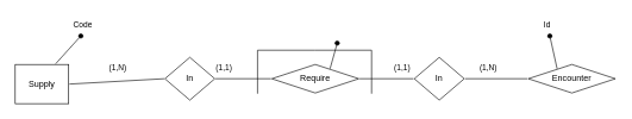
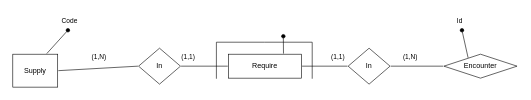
- <mxCell id="4" value="Require" style="rhombus;whiteSpace=wrap;html=1;align=center;perimeterSpacing=1;strokeWidth=1;strokeColor=light-dark(#000000,#000000);fillStyle=solid;gradientColor=none;fillColor=light-dark(#FFFFFF,#FFFFFF);fixDash=0;" vertex="1" parent="1"><mxGeometry x="380" y="90" width="122.06" height="40" as="geometry" /></mxCell>
+ <mxCell id="4" value="Require" style="whiteSpace=wrap;html=1;align=center;perimeterSpacing=1;rounded=0;strokeWidth=1;strokeColor=light-dark(#000000,#000000);fillStyle=solid;gradientColor=none;fillColor=light-dark(#FFFFFF,#FFFFFF);perimeter=rectanglePerimeter;fixDash=0;" vertex="1" parent="1"><mxGeometry x="380" y="90" width="122.06" height="40" as="geometry" /></mxCell>
